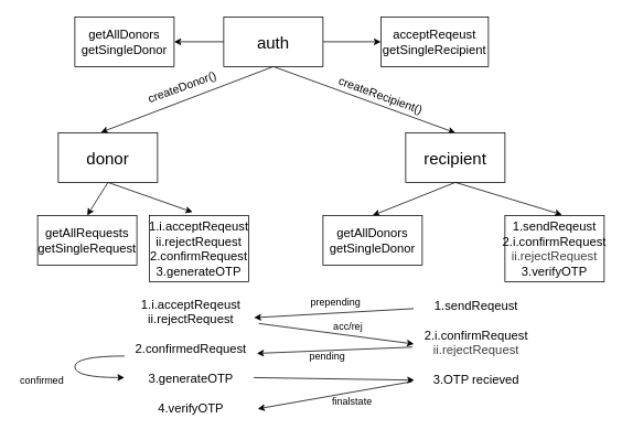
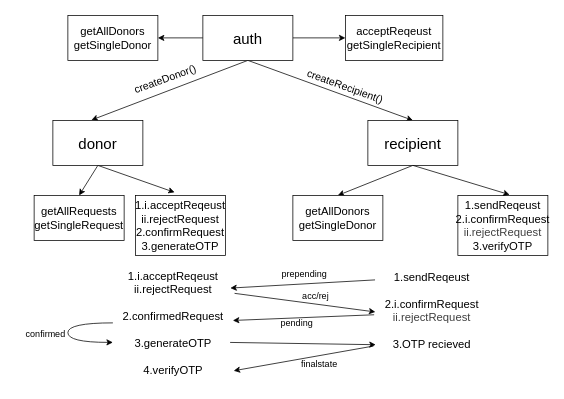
- <mxCell id="37" value="confirmed" style="text;html=1;align=center;verticalAlign=middle;resizable=0;points=[];autosize=1;strokeColor=none;fillColor=none;" vertex="1" parent="1"><mxGeometry x="10" y="445" width="80" height="30" as="geometry" /></mxCell>
+ <mxCell id="37" value="confirmed" style="text;html=1;align=center;verticalAlign=middle;resizable=0;points=[];autosize=1;strokeColor=none;fillColor=none;" vertex="1" parent="1"><mxGeometry x="20" y="430" width="80" height="30" as="geometry" /></mxCell>
